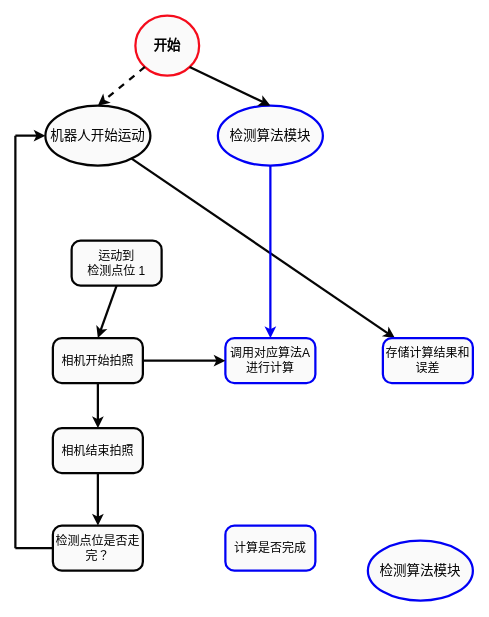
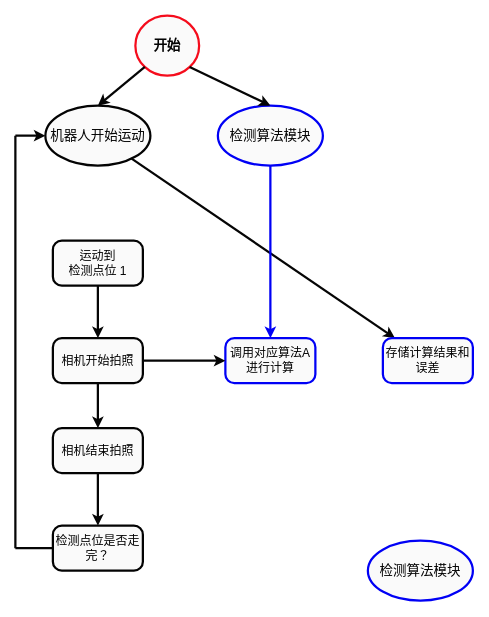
- <mxCell id="16" style="edgeStyle=none;html=1;entryX=0.5;entryY=0;entryDx=0;entryDy=0;fontSize=18;strokeColor=#050505;strokeWidth=3;exitX=0;exitY=1;exitDx=0;exitDy=0;dashed=1;" edge="1" parent="1" source="15" target="3"><mxGeometry relative="1" as="geometry"><mxPoint x="270" y="210" as="sourcePoint" /><mxPoint x="270" y="310" as="targetPoint" /></mxGeometry></mxCell>
+ <mxCell id="16" style="edgeStyle=none;html=1;entryX=0.5;entryY=0;entryDx=0;entryDy=0;fontSize=18;strokeColor=#050505;strokeWidth=3;exitX=0;exitY=1;exitDx=0;exitDy=0;" edge="1" parent="1" source="15" target="3"><mxGeometry relative="1" as="geometry"><mxPoint x="270" y="210" as="sourcePoint" /><mxPoint x="270" y="310" as="targetPoint" /></mxGeometry></mxCell>
- <mxCell id="4" value="&lt;font style=&quot;font-size: 16px&quot;&gt;运动到&lt;br&gt;检测点位 1&lt;/font&gt;" style="rounded=1;whiteSpace=wrap;html=1;fontSize=12;arcSize=20;fillColor=#FAFAFA;strokeColor=#030303;fontColor=#030303;strokeWidth=3;" parent="1" vertex="1"><mxGeometry x="95" y="320" width="120" height="60" as="geometry" /></mxCell>
+ <mxCell id="4" value="&lt;font style=&quot;font-size: 16px&quot;&gt;运动到&lt;br&gt;检测点位 1&lt;/font&gt;" style="rounded=1;whiteSpace=wrap;html=1;fontSize=12;arcSize=20;fillColor=#FAFAFA;strokeColor=#030303;fontColor=#030303;strokeWidth=3;" parent="1" vertex="1"><mxGeometry x="70" y="320" width="120" height="60" as="geometry" /></mxCell>
- <mxCell id="23" value="&lt;span style=&quot;font-size: 16px&quot;&gt;计算是否完成&lt;/span&gt;" style="rounded=1;whiteSpace=wrap;html=1;fontSize=12;arcSize=20;fillColor=#FAFAFA;strokeColor=#0000F5;fontColor=#030303;strokeWidth=3;" vertex="1" parent="1"><mxGeometry x="300" y="700" width="120" height="60" as="geometry" /></mxCell>
